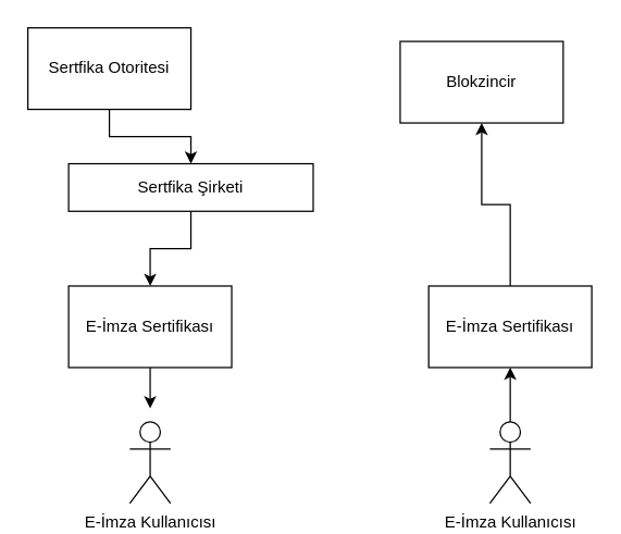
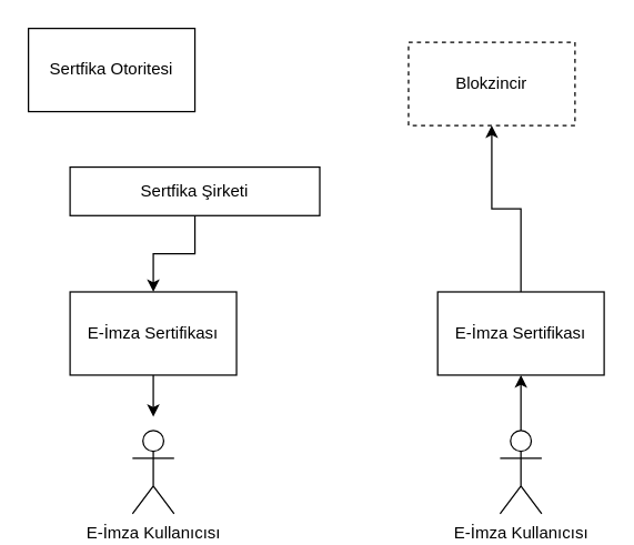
- <mxCell id="8" value="Blokzincir" style="rounded=0;whiteSpace=wrap;html=1;" vertex="1" parent="1"><mxGeometry x="294" y="30" width="120" height="60" as="geometry" /></mxCell>
+ <mxCell id="8" value="Blokzincir" style="rounded=0;whiteSpace=wrap;html=1;dashed=1;" vertex="1" parent="1"><mxGeometry x="294" y="30" width="120" height="60" as="geometry" /></mxCell>
- <mxCell id="2" style="edgeStyle=orthogonalEdgeStyle;rounded=0;orthogonalLoop=1;jettySize=auto;html=1;entryX=0.5;entryY=0;entryDx=0;entryDy=0;" edge="1" parent="1" source="3" target="5"><mxGeometry relative="1" as="geometry" /></mxCell>
